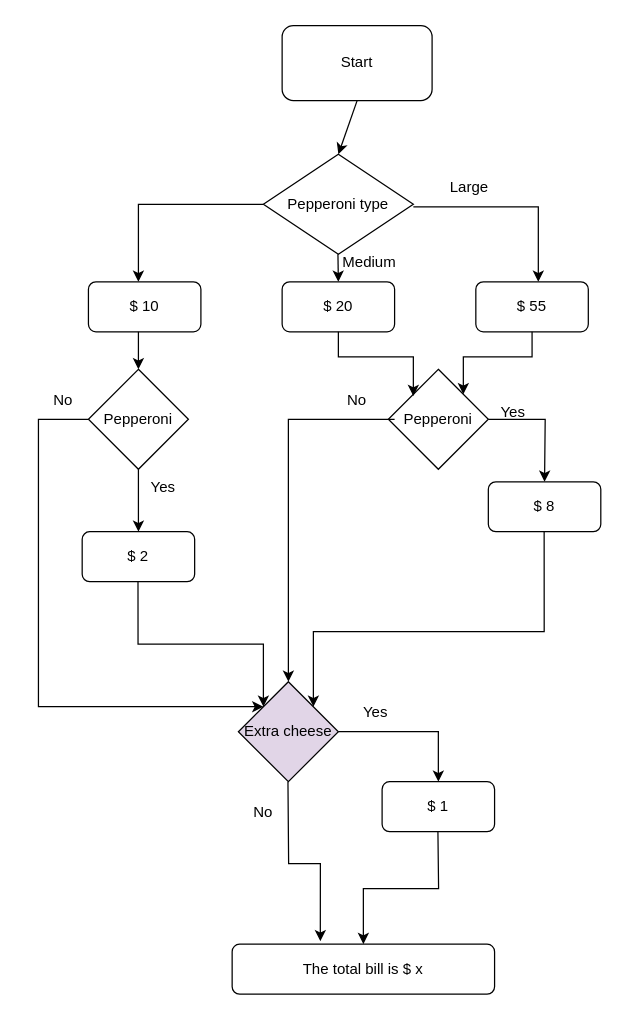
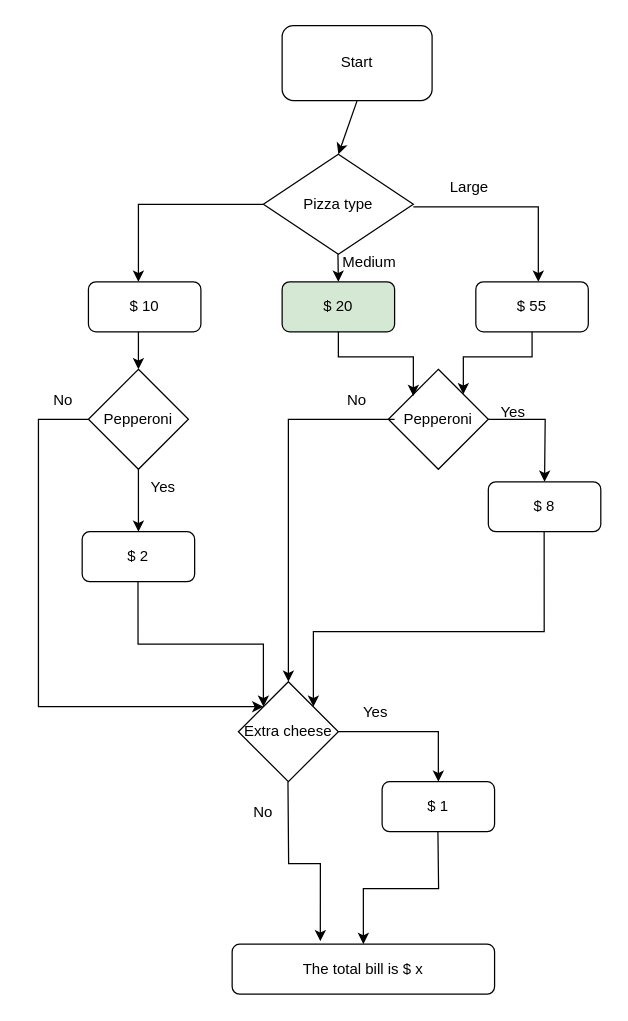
- <mxCell id="3" value="Pepperoni type" style="rhombus;whiteSpace=wrap;html=1;" parent="1" vertex="1"><mxGeometry x="210" y="123" width="120" height="80" as="geometry" /></mxCell>
+ <mxCell id="3" value="Pizza type" style="rhombus;whiteSpace=wrap;html=1;" parent="1" vertex="1"><mxGeometry x="210" y="123" width="120" height="80" as="geometry" /></mxCell>
- <mxCell id="10" value="$ 20" style="rounded=1;whiteSpace=wrap;html=1;" parent="1" vertex="1"><mxGeometry x="225" y="225" width="90" height="40" as="geometry" /></mxCell>
+ <mxCell id="10" value="$ 20" style="rounded=1;whiteSpace=wrap;html=1;fillColor=#d5e8d4;" parent="1" vertex="1"><mxGeometry x="225" y="225" width="90" height="40" as="geometry" /></mxCell>
- <mxCell id="32" value="Extra cheese" style="rhombus;whiteSpace=wrap;html=1;fillColor=#e1d5e7;" parent="1" vertex="1"><mxGeometry x="190" y="545" width="80" height="80" as="geometry" /></mxCell>
+ <mxCell id="32" value="Extra cheese" style="rhombus;whiteSpace=wrap;html=1;" parent="1" vertex="1"><mxGeometry x="190" y="545" width="80" height="80" as="geometry" /></mxCell>
